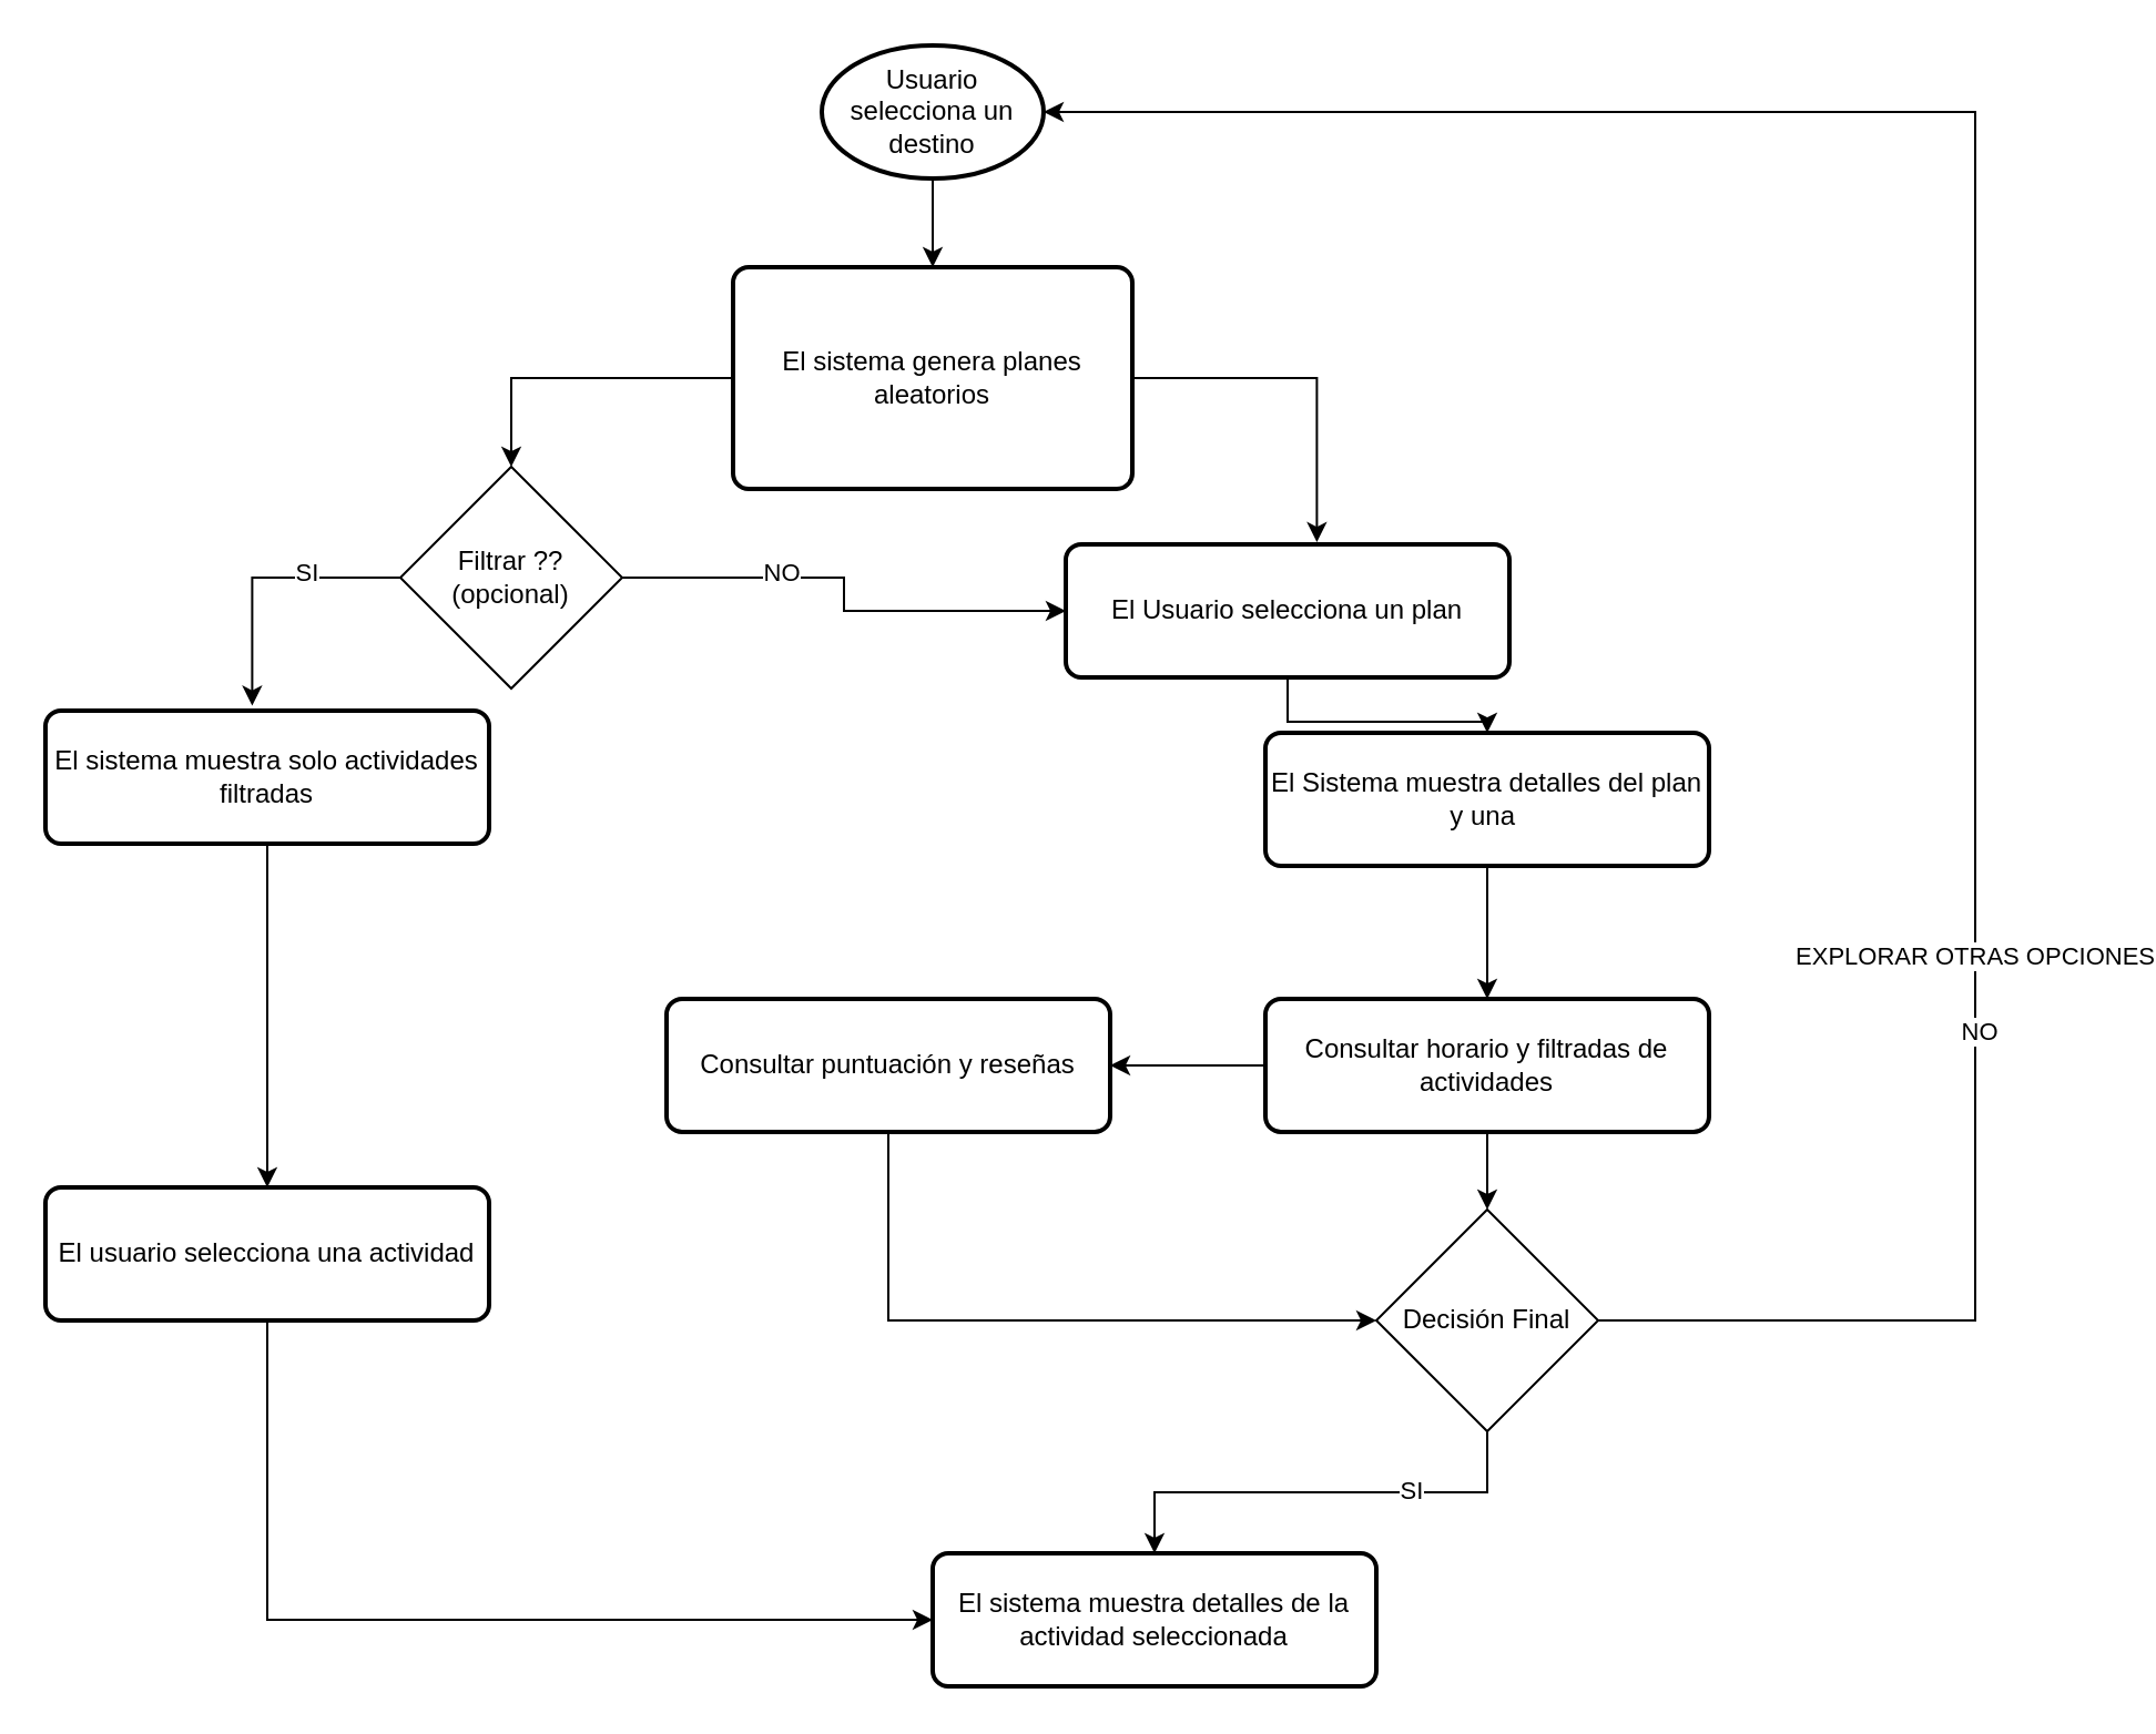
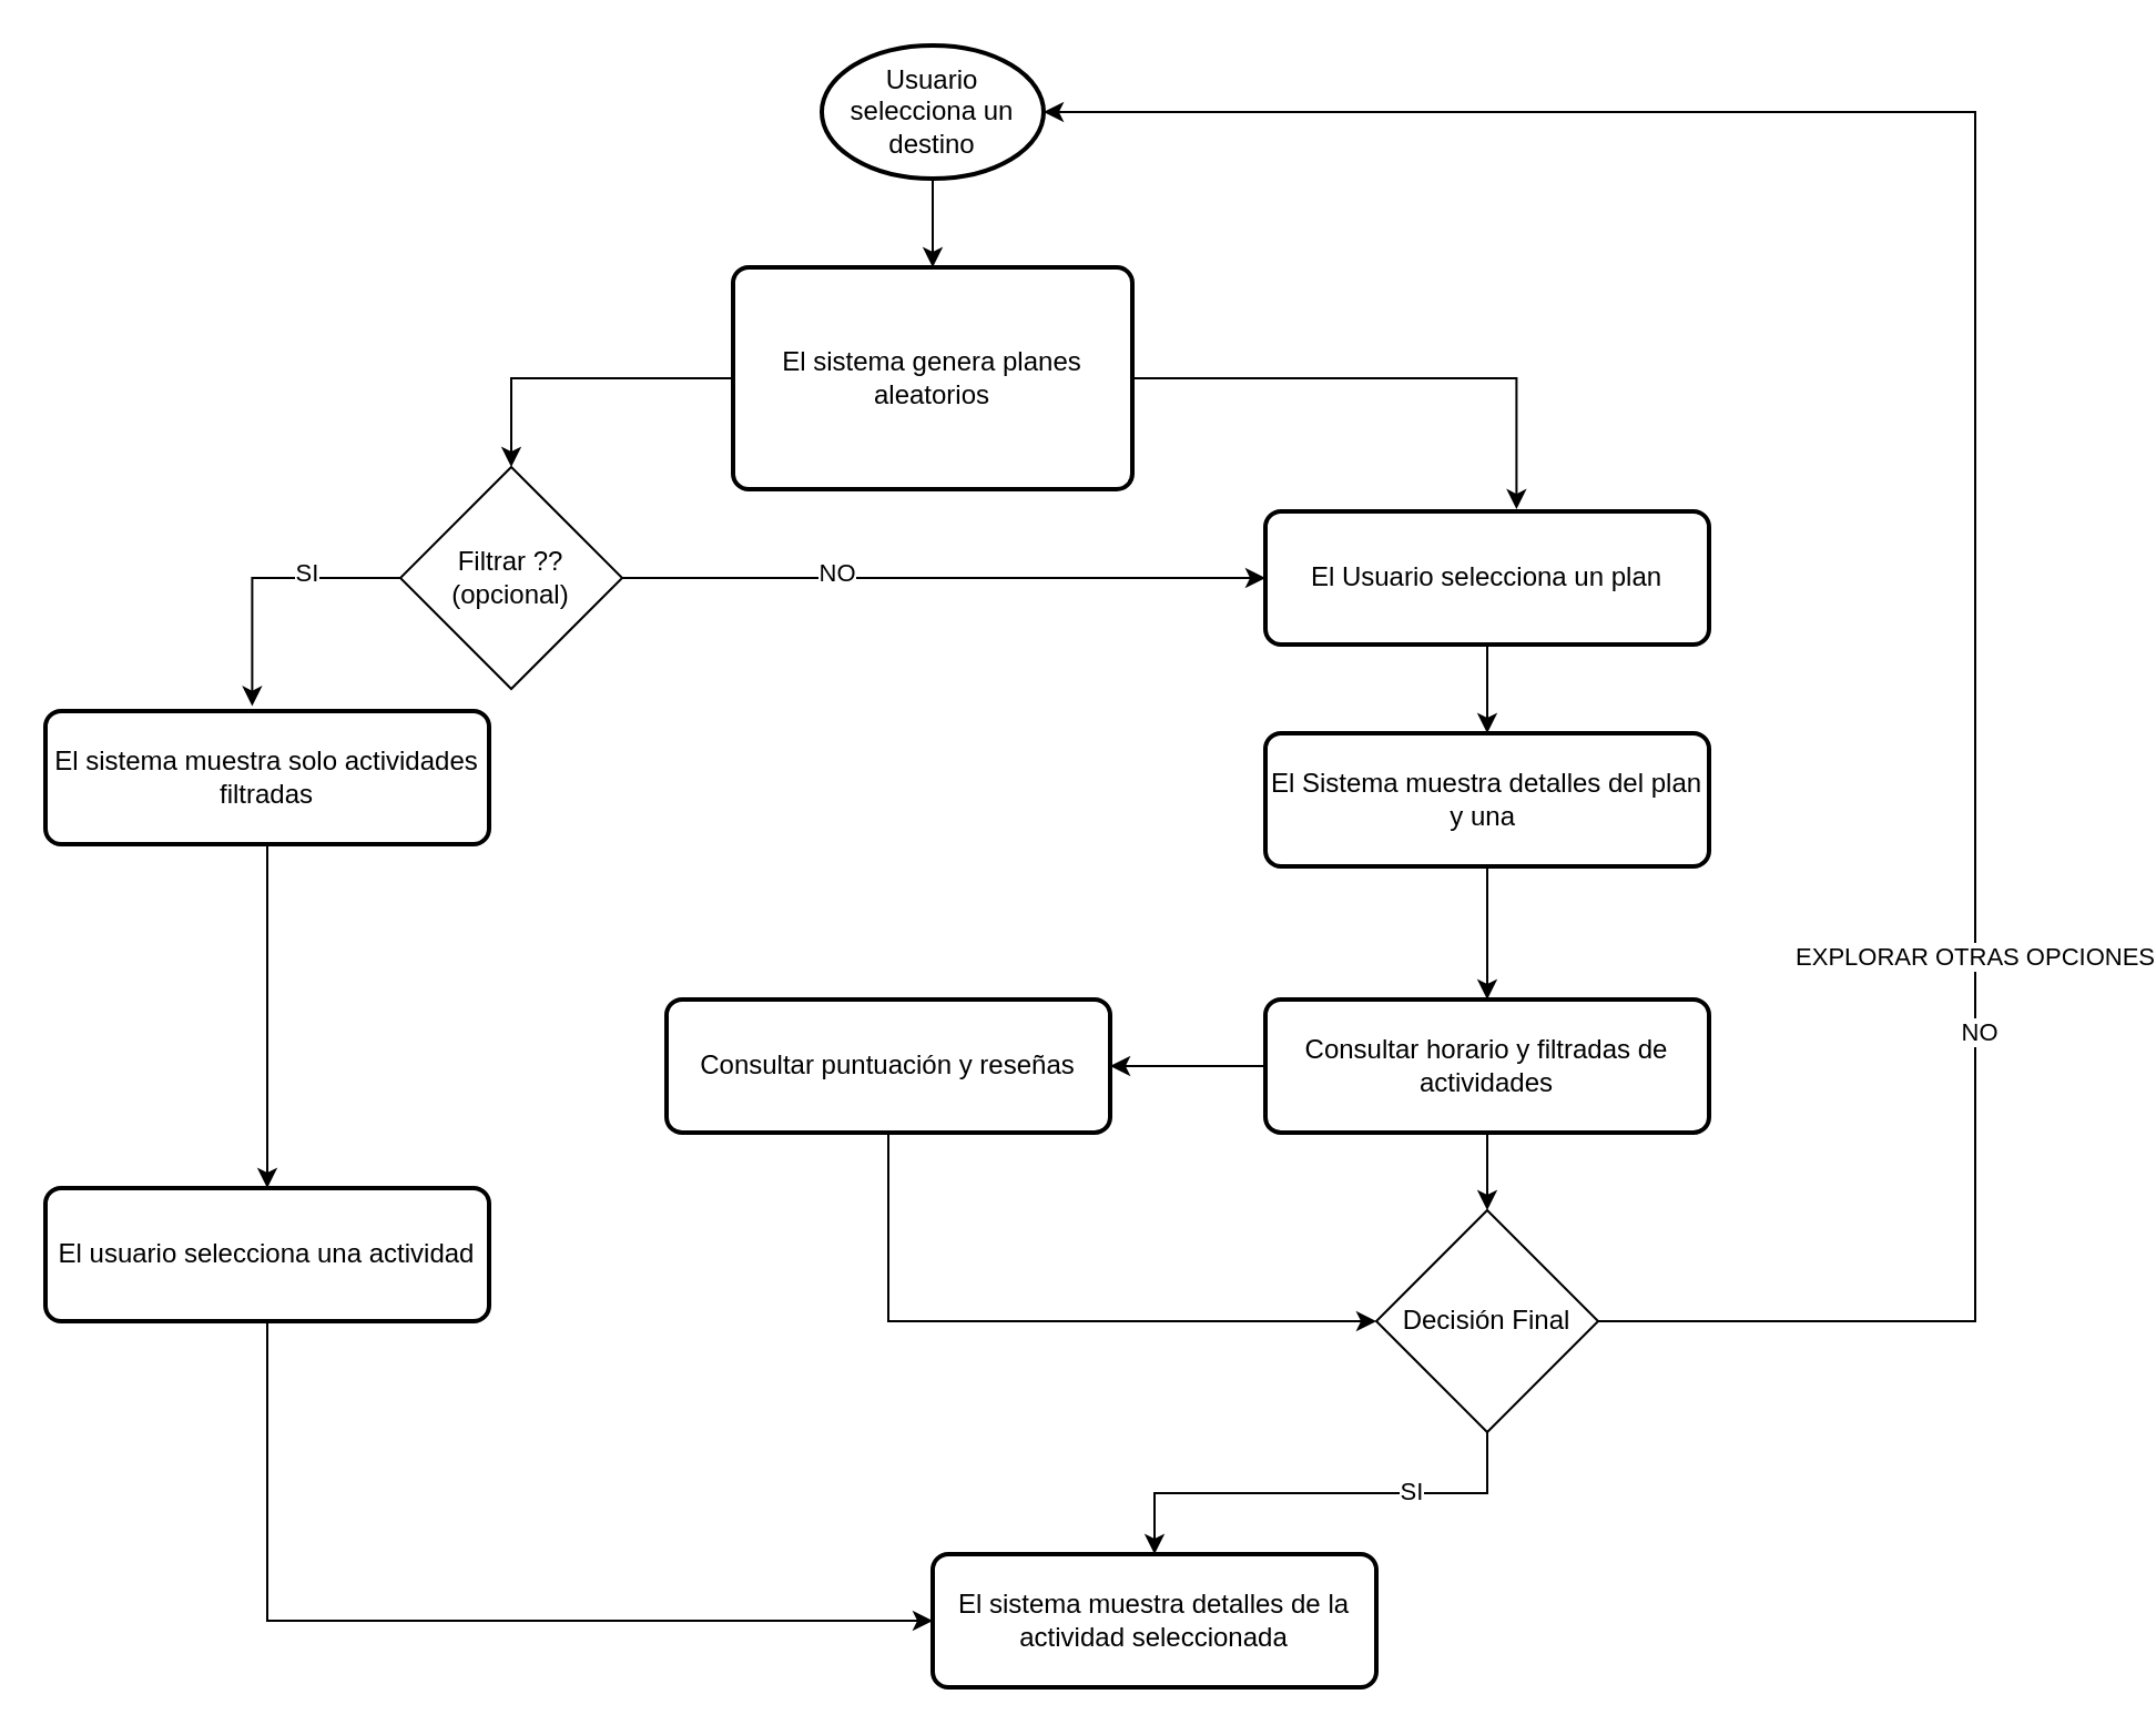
- <mxCell id="27" value="El Usuario selecciona un plan" style="rounded=1;whiteSpace=wrap;html=1;absoluteArcSize=1;arcSize=14;strokeWidth=2;" parent="1" vertex="1"><mxGeometry x="480" y="245" width="200" height="60" as="geometry" /></mxCell>
+ <mxCell id="27" value="El Usuario selecciona un plan" style="rounded=1;whiteSpace=wrap;html=1;absoluteArcSize=1;arcSize=14;strokeWidth=2;" parent="1" vertex="1"><mxGeometry x="570" y="230" width="200" height="60" as="geometry" /></mxCell>
